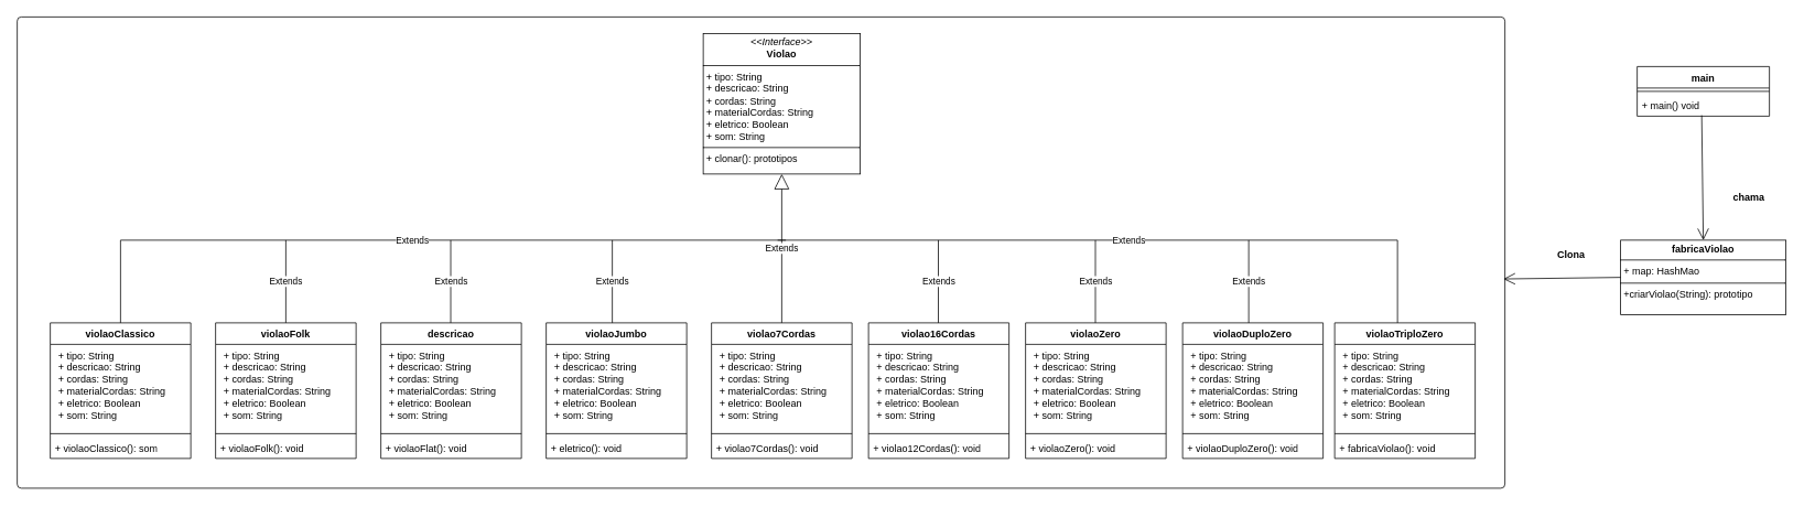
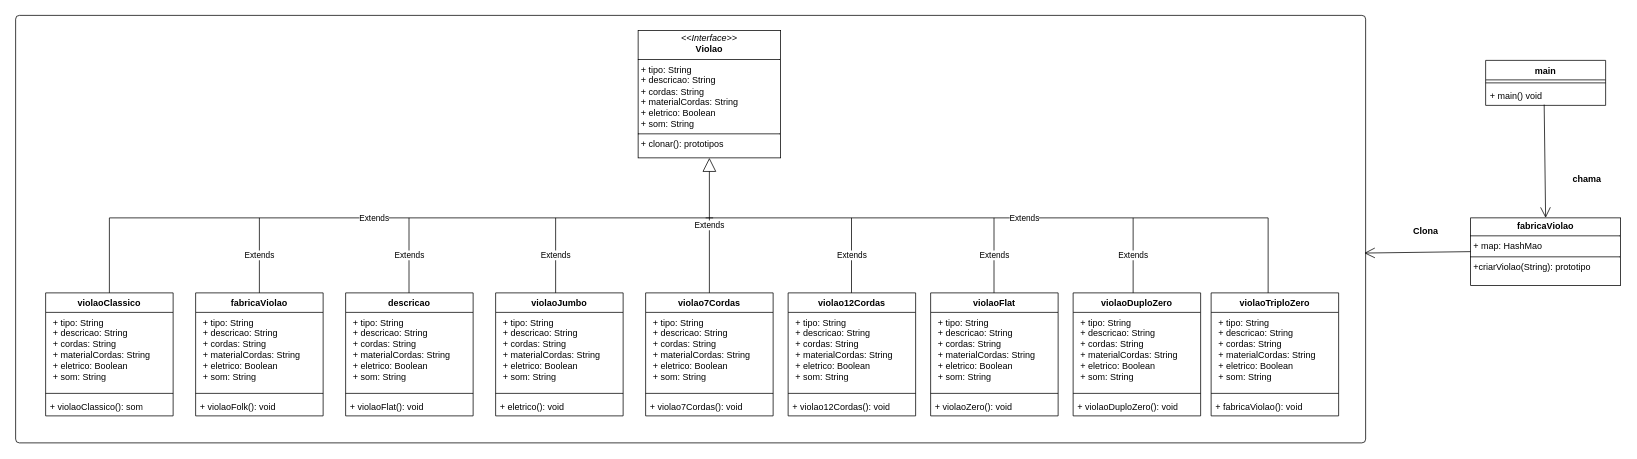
- <mxCell id="8" value="violaoFolk" style="swimlane;fontStyle=1;align=center;verticalAlign=top;childLayout=stackLayout;horizontal=1;startSize=26;horizontalStack=0;resizeParent=1;resizeParentMax=0;resizeLast=0;collapsible=1;marginBottom=0;whiteSpace=wrap;html=1;" vertex="1" parent="1"><mxGeometry x="260" y="390" width="170" height="164" as="geometry" /></mxCell>
+ <mxCell id="8" value="fabricaViolao" style="swimlane;fontStyle=1;align=center;verticalAlign=top;childLayout=stackLayout;horizontal=1;startSize=26;horizontalStack=0;resizeParent=1;resizeParentMax=0;resizeLast=0;collapsible=1;marginBottom=0;whiteSpace=wrap;html=1;" vertex="1" parent="1"><mxGeometry x="260" y="390" width="170" height="164" as="geometry" /></mxCell>
- <mxCell id="24" value="violao16Cordas" style="swimlane;fontStyle=1;align=center;verticalAlign=top;childLayout=stackLayout;horizontal=1;startSize=26;horizontalStack=0;resizeParent=1;resizeParentMax=0;resizeLast=0;collapsible=1;marginBottom=0;whiteSpace=wrap;html=1;" vertex="1" parent="1"><mxGeometry x="1050" y="390" width="170" height="164" as="geometry" /></mxCell>
+ <mxCell id="24" value="violao12Cordas" style="swimlane;fontStyle=1;align=center;verticalAlign=top;childLayout=stackLayout;horizontal=1;startSize=26;horizontalStack=0;resizeParent=1;resizeParentMax=0;resizeLast=0;collapsible=1;marginBottom=0;whiteSpace=wrap;html=1;" vertex="1" parent="1"><mxGeometry x="1050" y="390" width="170" height="164" as="geometry" /></mxCell>
- <mxCell id="28" value="violaoZero" style="swimlane;fontStyle=1;align=center;verticalAlign=top;childLayout=stackLayout;horizontal=1;startSize=26;horizontalStack=0;resizeParent=1;resizeParentMax=0;resizeLast=0;collapsible=1;marginBottom=0;whiteSpace=wrap;html=1;" vertex="1" parent="1"><mxGeometry x="1240" y="390" width="170" height="164" as="geometry" /></mxCell>
+ <mxCell id="28" value="violaoFlat" style="swimlane;fontStyle=1;align=center;verticalAlign=top;childLayout=stackLayout;horizontal=1;startSize=26;horizontalStack=0;resizeParent=1;resizeParentMax=0;resizeLast=0;collapsible=1;marginBottom=0;whiteSpace=wrap;html=1;" vertex="1" parent="1"><mxGeometry x="1240" y="390" width="170" height="164" as="geometry" /></mxCell>
